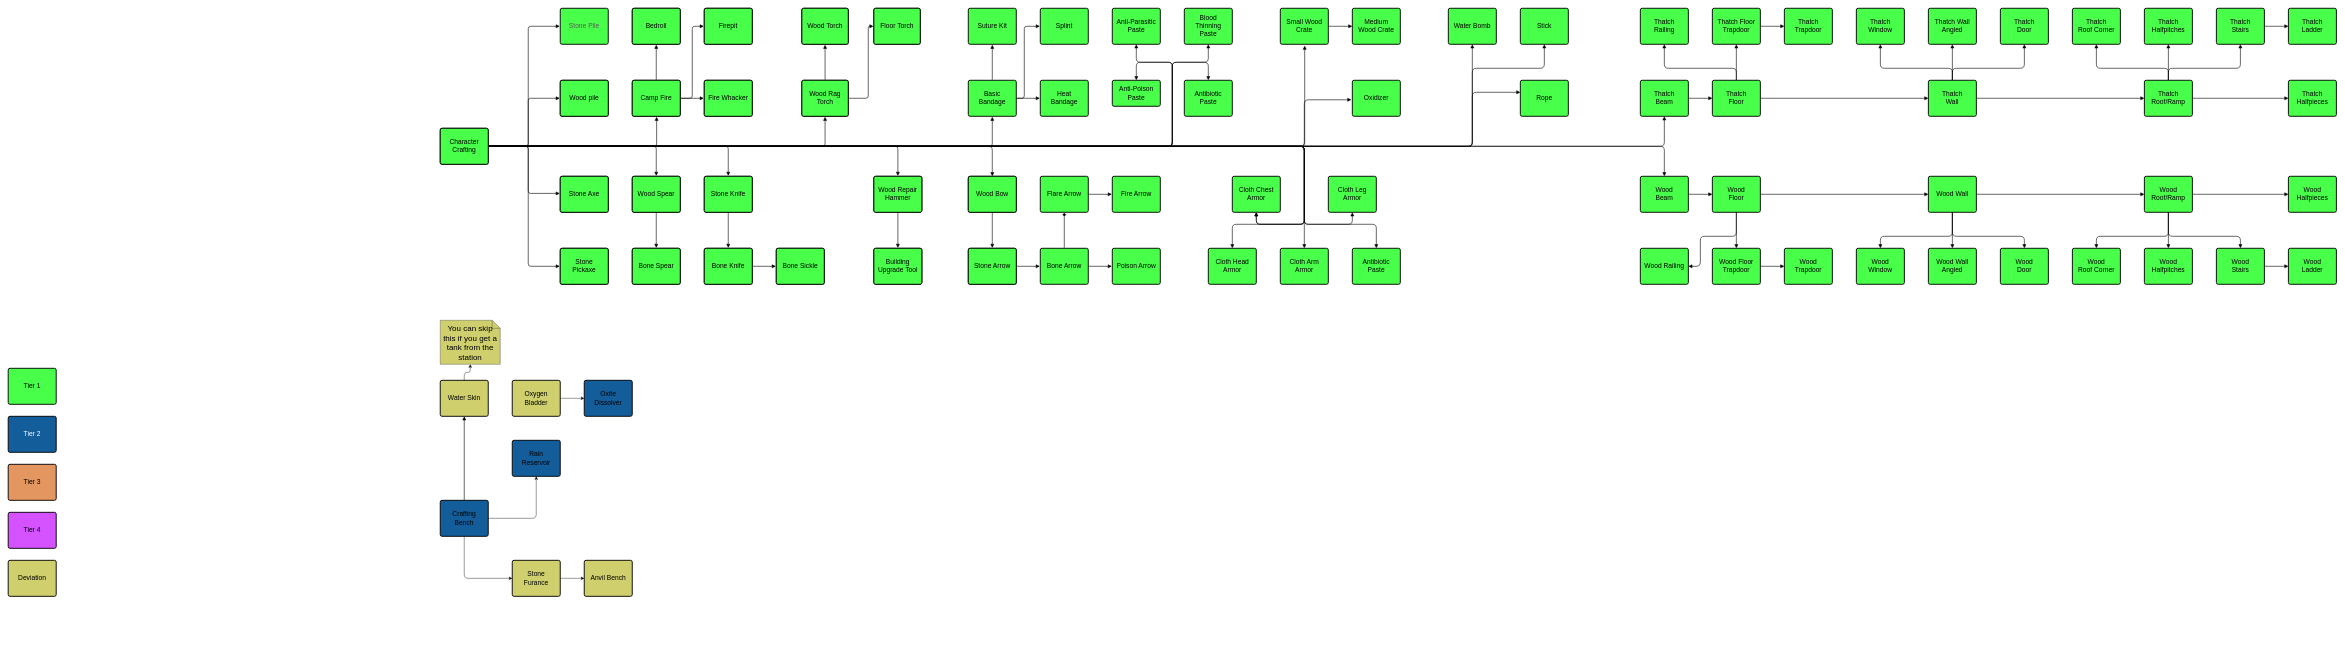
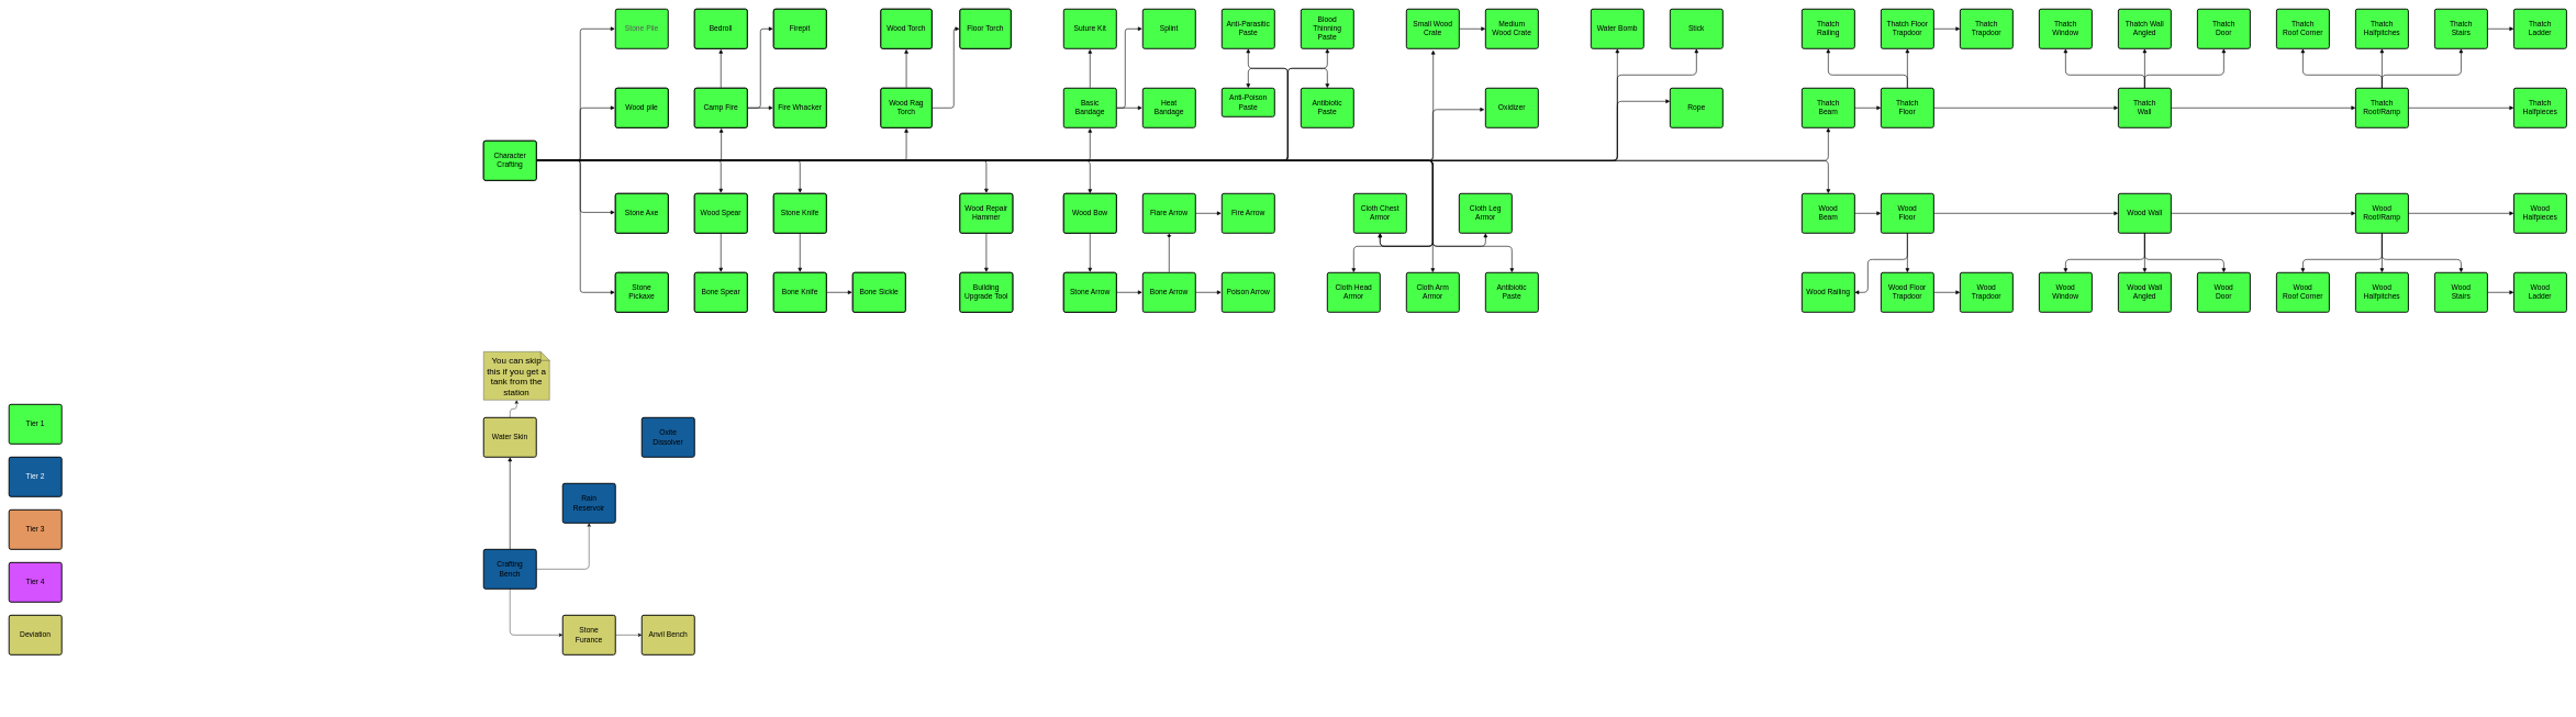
- <mxCell id="184" value="Oxygen Bladder" style="html=1;overflow=block;blockSpacing=1;whiteSpace=wrap;fontSize=16.7;spacing=9;strokeOpacity=100;rounded=1;absoluteArcSize=1;arcSize=9;strokeWidth=2.3;fillColor=#CFCF6E;fontColor=#000;" vertex="1" parent="1"><mxGeometry x="1280" y="950" width="120" height="90" as="geometry" /></mxCell>
- <mxCell id="183" style="edgeStyle=orthogonalEdgeStyle;curved=0;rounded=1;sketch=0;orthogonalLoop=1;jettySize=auto;html=1;fontSize=20;fontColor=#000000;" edge="1" parent="1" source="184" target="186"><mxGeometry relative="1" as="geometry" /></mxCell>
